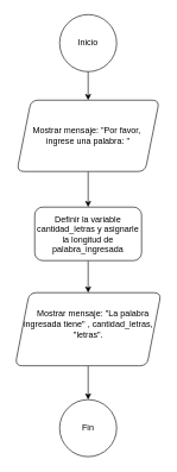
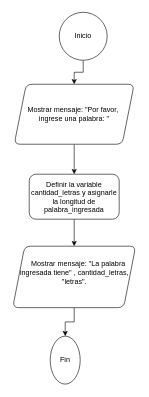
- <mxCell id="3" value="Inicio" style="ellipse;whiteSpace=wrap;html=1;aspect=fixed;" vertex="1" parent="1"><mxGeometry x="83" y="20" width="80" height="80" as="geometry" /></mxCell>
+ <mxCell id="3" value="Inicio" style="ellipse;whiteSpace=wrap;html=1;aspect=fixed;" vertex="1" parent="1"><mxGeometry x="98" y="20" width="80" height="80" as="geometry" /></mxCell>
- <mxCell id="10" value="Fin" style="ellipse;whiteSpace=wrap;html=1;rounded=1;" vertex="1" parent="1"><mxGeometry x="83" y="560" width="80" height="80" as="geometry" /></mxCell>
+ <mxCell id="10" value="Fin" style="ellipse;whiteSpace=wrap;html=1;rounded=1;" vertex="1" parent="1"><mxGeometry x="83" y="560" width="50" height="80" as="geometry" /></mxCell>
